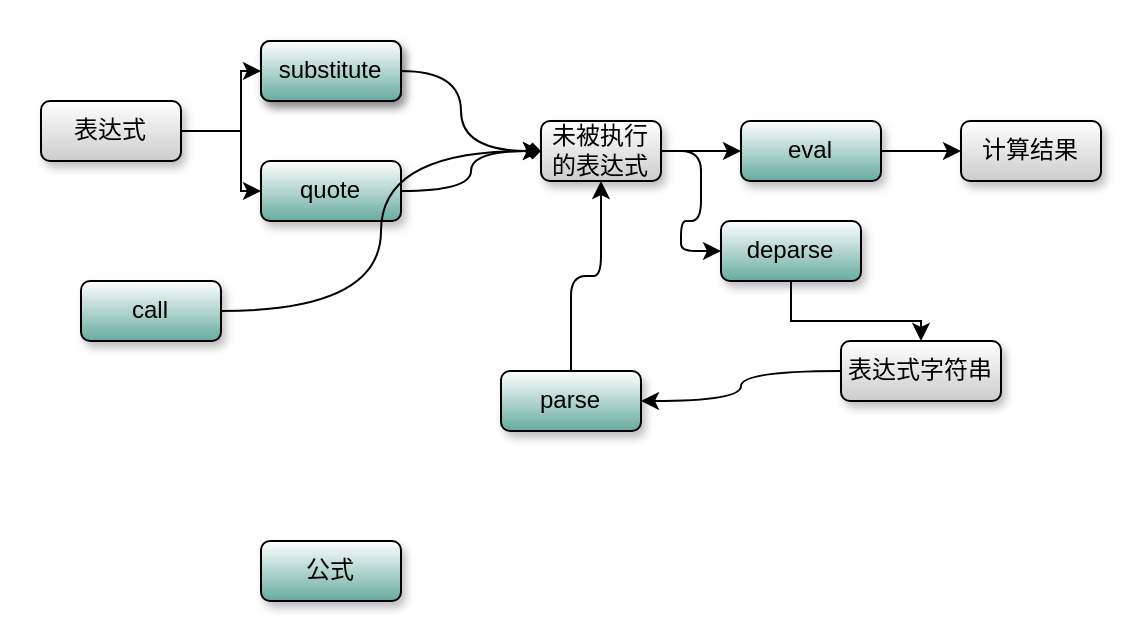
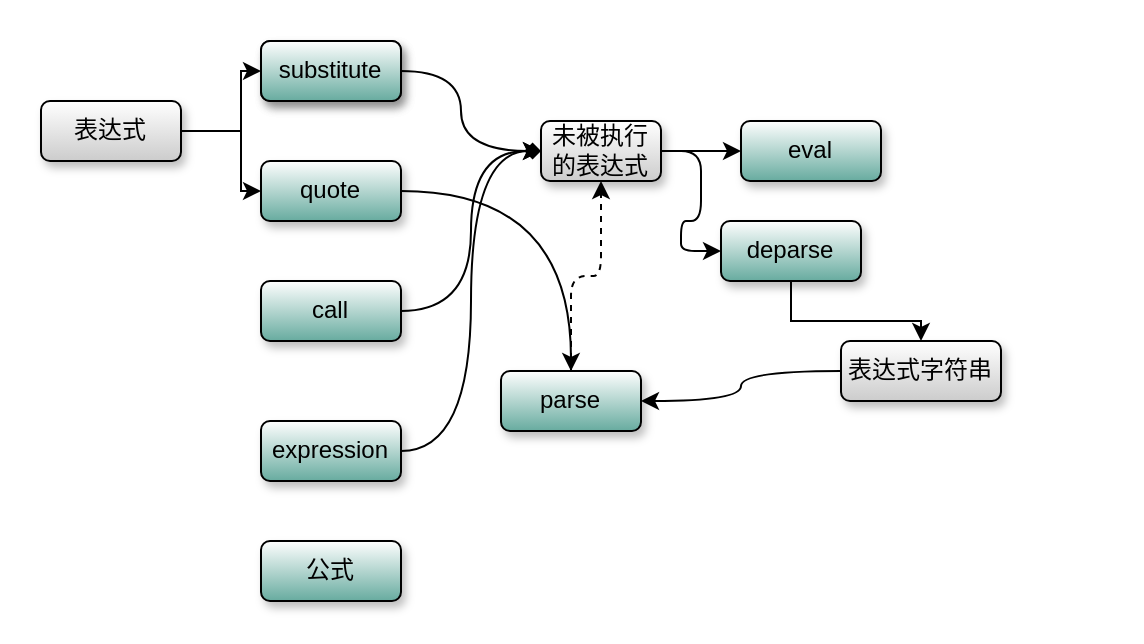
- <mxCell id="21" style="edgeStyle=orthogonalEdgeStyle;curved=1;orthogonalLoop=1;jettySize=auto;html=1;entryX=0;entryY=0.5;entryDx=0;entryDy=0;endSize=6;strokeWidth=1;" edge="1" parent="1" source="22" target="20"><mxGeometry relative="1" as="geometry" /></mxCell>
- <mxCell id="20" value="计算结果" style="rounded=1;whiteSpace=wrap;html=1;gradientColor=#CCCCCC;glass=0;shadow=1;" vertex="1" parent="1"><mxGeometry x="480" y="60" width="70" height="30" as="geometry" /></mxCell>
- <mxCell id="8" style="edgeStyle=orthogonalEdgeStyle;curved=1;orthogonalLoop=1;jettySize=auto;html=1;entryX=0;entryY=0.5;entryDx=0;entryDy=0;endSize=6;strokeWidth=1;" edge="1" parent="1" source="9" target="17"><mxGeometry relative="1" as="geometry" /></mxCell>
+ <mxCell id="8" style="edgeStyle=orthogonalEdgeStyle;curved=1;orthogonalLoop=1;jettySize=auto;html=1;endSize=6;strokeWidth=1;" edge="1" parent="1" source="9" target="24"><mxGeometry relative="1" as="geometry" /></mxCell>
- <mxCell id="23" style="edgeStyle=orthogonalEdgeStyle;orthogonalLoop=1;jettySize=auto;html=1;entryX=0.5;entryY=1;entryDx=0;entryDy=0;endSize=6;strokeWidth=1;rounded=1;" edge="1" parent="1" source="24" target="17"><mxGeometry relative="1" as="geometry" /></mxCell>
+ <mxCell id="23" style="edgeStyle=orthogonalEdgeStyle;orthogonalLoop=1;jettySize=auto;html=1;entryX=0.5;entryY=1;entryDx=0;entryDy=0;endSize=6;strokeWidth=1;rounded=1;dashed=1;" edge="1" parent="1" source="24" target="17"><mxGeometry relative="1" as="geometry" /></mxCell>
- <mxCell id="11" value="call" style="rounded=1;whiteSpace=wrap;html=1;glass=0;shadow=1;gradientColor=#67AB9F;" vertex="1" parent="1"><mxGeometry x="40" y="140" width="70" height="30" as="geometry" /></mxCell>
+ <mxCell id="11" value="call" style="rounded=1;whiteSpace=wrap;html=1;glass=0;shadow=1;gradientColor=#67AB9F;" vertex="1" parent="1"><mxGeometry x="130" y="140" width="70" height="30" as="geometry" /></mxCell>
+ <mxCell id="12" style="edgeStyle=orthogonalEdgeStyle;curved=1;orthogonalLoop=1;jettySize=auto;html=1;entryX=0;entryY=0.5;entryDx=0;entryDy=0;endSize=6;strokeWidth=1;" edge="1" parent="1" source="13" target="17"><mxGeometry relative="1" as="geometry" /></mxCell>
+ <mxCell id="13" value="expression" style="rounded=1;whiteSpace=wrap;html=1;glass=0;shadow=1;gradientColor=#67AB9F;" vertex="1" parent="1"><mxGeometry x="130" y="210" width="70" height="30" as="geometry" /></mxCell>
